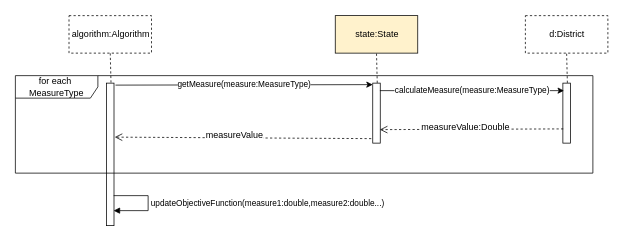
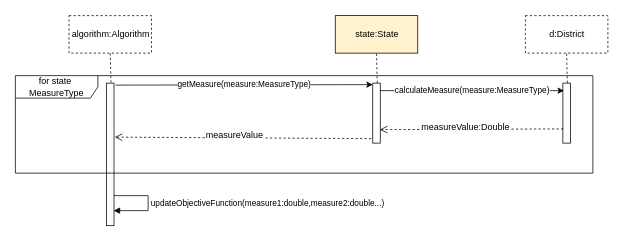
- <mxCell id="12" value="for each&amp;nbsp; MeasureType" style="shape=umlFrame;whiteSpace=wrap;html=1;width=110;height=30;" parent="1" vertex="1"><mxGeometry x="20" y="100" width="770" height="130" as="geometry" /></mxCell>
+ <mxCell id="12" value="for state&amp;nbsp; MeasureType" style="shape=umlFrame;whiteSpace=wrap;html=1;width=110;height=30;" parent="1" vertex="1"><mxGeometry x="20" y="100" width="770" height="130" as="geometry" /></mxCell>
